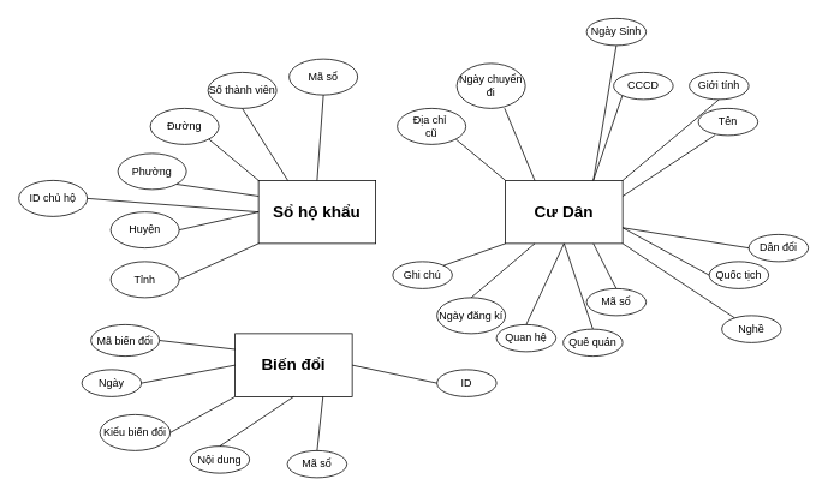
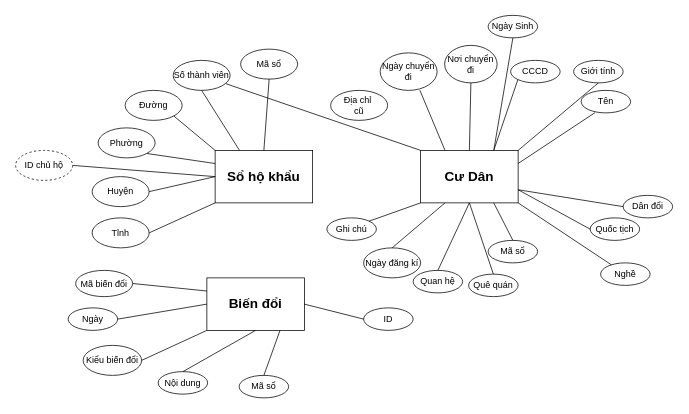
+ <mxCell id="3" value="Nơi chuyển đi" style="ellipse;whiteSpace=wrap;html=1;" vertex="1" parent="1"><mxGeometry x="592" y="60" width="70" height="50" as="geometry" /></mxCell>
+ <mxCell id="20" value="" style="endArrow=none;html=1;rounded=0;fontSize=18;exitX=0.5;exitY=0;exitDx=0;exitDy=0;entryX=0.5;entryY=1;entryDx=0;entryDy=0;" edge="1" parent="1" source="2" target="3"><mxGeometry width="50" height="50" relative="1" as="geometry"><mxPoint x="550" y="130" as="sourcePoint" /><mxPoint x="600" y="80" as="targetPoint" /></mxGeometry></mxCell>
- <mxCell id="19" value="" style="endArrow=none;html=1;rounded=0;fontSize=18;exitX=0;exitY=0;exitDx=0;exitDy=0;entryX=1;entryY=1;entryDx=0;entryDy=0;" edge="1" parent="1" source="2" target="7"><mxGeometry width="50" height="50" relative="1" as="geometry"><mxPoint x="550" y="130" as="sourcePoint" /><mxPoint x="510" y="170" as="targetPoint" /></mxGeometry></mxCell>
+ <mxCell id="19" value="" style="endArrow=none;html=1;rounded=0;fontSize=18;exitX=0;exitY=0;exitDx=0;exitDy=0;" edge="1" parent="1" source="2" target="41"><mxGeometry width="50" height="50" relative="1" as="geometry"><mxPoint x="550" y="130" as="sourcePoint" /><mxPoint x="510" y="170" as="targetPoint" /></mxGeometry></mxCell>
- <mxCell id="45" value="ID chủ hộ" style="ellipse;whiteSpace=wrap;html=1;" vertex="1" parent="1"><mxGeometry x="20" y="200" width="76" height="40" as="geometry" /></mxCell>
+ <mxCell id="45" value="ID chủ hộ" style="ellipse;whiteSpace=wrap;html=1;dashed=1;" vertex="1" parent="1"><mxGeometry x="20" y="200" width="76" height="40" as="geometry" /></mxCell>
- <mxCell id="49" value="&lt;font style=&quot;font-size: 18px;&quot;&gt;&lt;b&gt;Biến đổi&lt;/b&gt;&lt;/font&gt;" style="rounded=0;whiteSpace=wrap;html=1;" vertex="1" parent="1"><mxGeometry x="260" y="370" width="130" height="70" as="geometry" /></mxCell>
+ <mxCell id="49" value="&lt;font style=&quot;font-size: 18px;&quot;&gt;&lt;b&gt;Biến đổi&lt;/b&gt;&lt;/font&gt;" style="rounded=0;whiteSpace=wrap;html=1;" vertex="1" parent="1"><mxGeometry x="275" y="370" width="130" height="70" as="geometry" /></mxCell>
